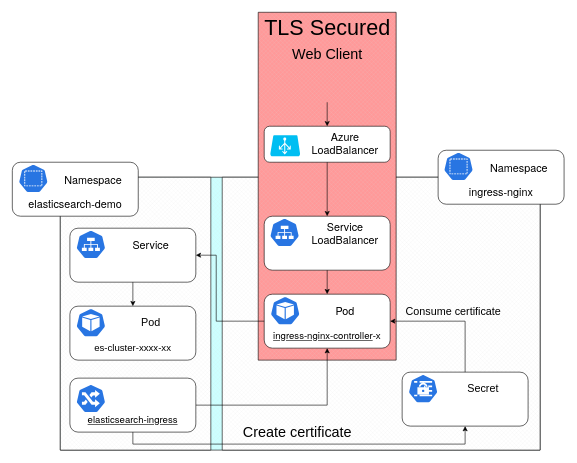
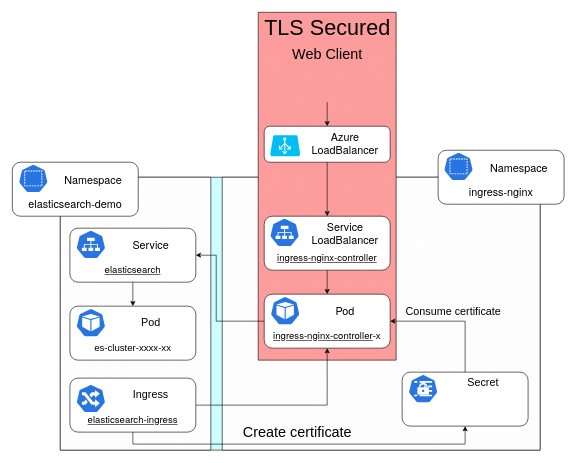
+ <mxCell id="9" value="&lt;div style=&quot;text-align: left&quot;&gt;&lt;a href=&quot;http://localhost:8001/ingress-nginx/Service/ingress-nginx-controller&quot; class=&quot;ServiceColor EntityReference&quot; style=&quot;box-sizing: border-box ; background-color: rgb(255 , 255 , 255) ; font-family: &amp;quot;helvetica neue&amp;quot; , &amp;quot;helvetica&amp;quot; , &amp;quot;arial&amp;quot; , sans-serif ; color: black&quot;&gt;ingress-nginx-controller&lt;/a&gt;&lt;br&gt;&lt;/div&gt;" style="text;html=1;strokeColor=none;fillColor=none;align=center;verticalAlign=middle;whiteSpace=wrap;rounded=0;fontSize=16;" vertex="1" parent="6"><mxGeometry x="10" y="60" width="190" height="20" as="geometry" /></mxCell>
+ <mxCell id="25" value="&lt;div style=&quot;text-align: left&quot;&gt;&lt;a href=&quot;http://localhost:8001/elasticsearch-demo/Service/elasticsearch&quot; class=&quot;ServiceColor EntityReference&quot; style=&quot;box-sizing: border-box ; background-color: rgb(255 , 255 , 255) ; font-family: &amp;quot;helvetica neue&amp;quot; , &amp;quot;helvetica&amp;quot; , &amp;quot;arial&amp;quot; , sans-serif ; color: black&quot;&gt;elasticsearch&lt;/a&gt;&lt;br&gt;&lt;/div&gt;" style="text;html=1;strokeColor=none;fillColor=none;align=center;verticalAlign=middle;whiteSpace=wrap;rounded=0;fontSize=16;" vertex="1" parent="22"><mxGeometry x="10" y="60" width="190" height="20" as="geometry" /></mxCell>
- <mxCell id="56" value="&lt;font style=&quot;font-size: 18px&quot;&gt;Secret&lt;/font&gt;" style="text;html=1;strokeColor=none;fillColor=none;align=center;verticalAlign=middle;whiteSpace=wrap;rounded=0;" vertex="1" parent="54"><mxGeometry x="70" y="17.5" width="130" height="20" as="geometry" /></mxCell>
+ <mxCell id="56" value="&lt;font style=&quot;font-size: 18px&quot;&gt;Secret&lt;/font&gt;" style="text;html=1;strokeColor=none;fillColor=none;align=center;verticalAlign=middle;whiteSpace=wrap;rounded=0;" vertex="1" parent="54"><mxGeometry x="70" y="7.5" width="130" height="20" as="geometry" /></mxCell>
+ <mxCell id="45" value="&lt;font style=&quot;font-size: 18px&quot;&gt;Ingress&lt;/font&gt;" style="text;html=1;strokeColor=none;fillColor=none;align=center;verticalAlign=middle;whiteSpace=wrap;rounded=0;" vertex="1" parent="43"><mxGeometry x="70" y="17.5" width="130" height="20" as="geometry" /></mxCell>
